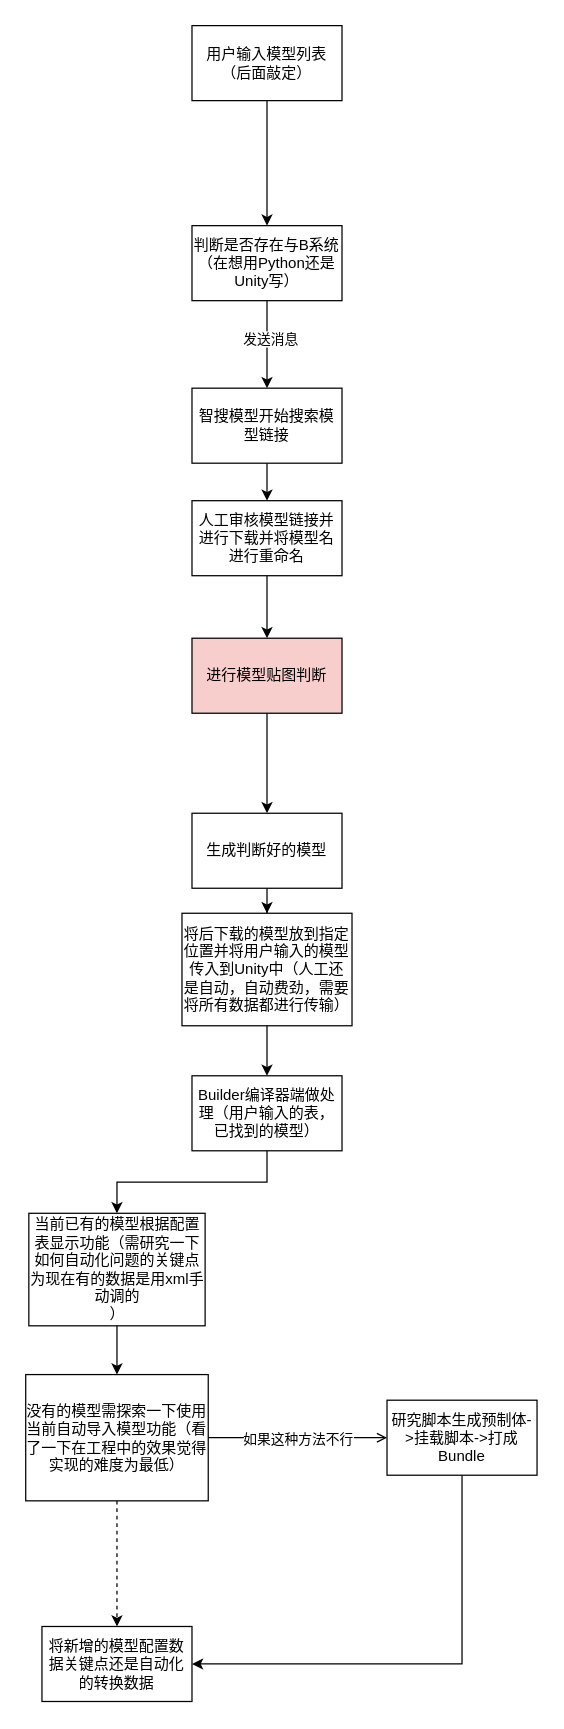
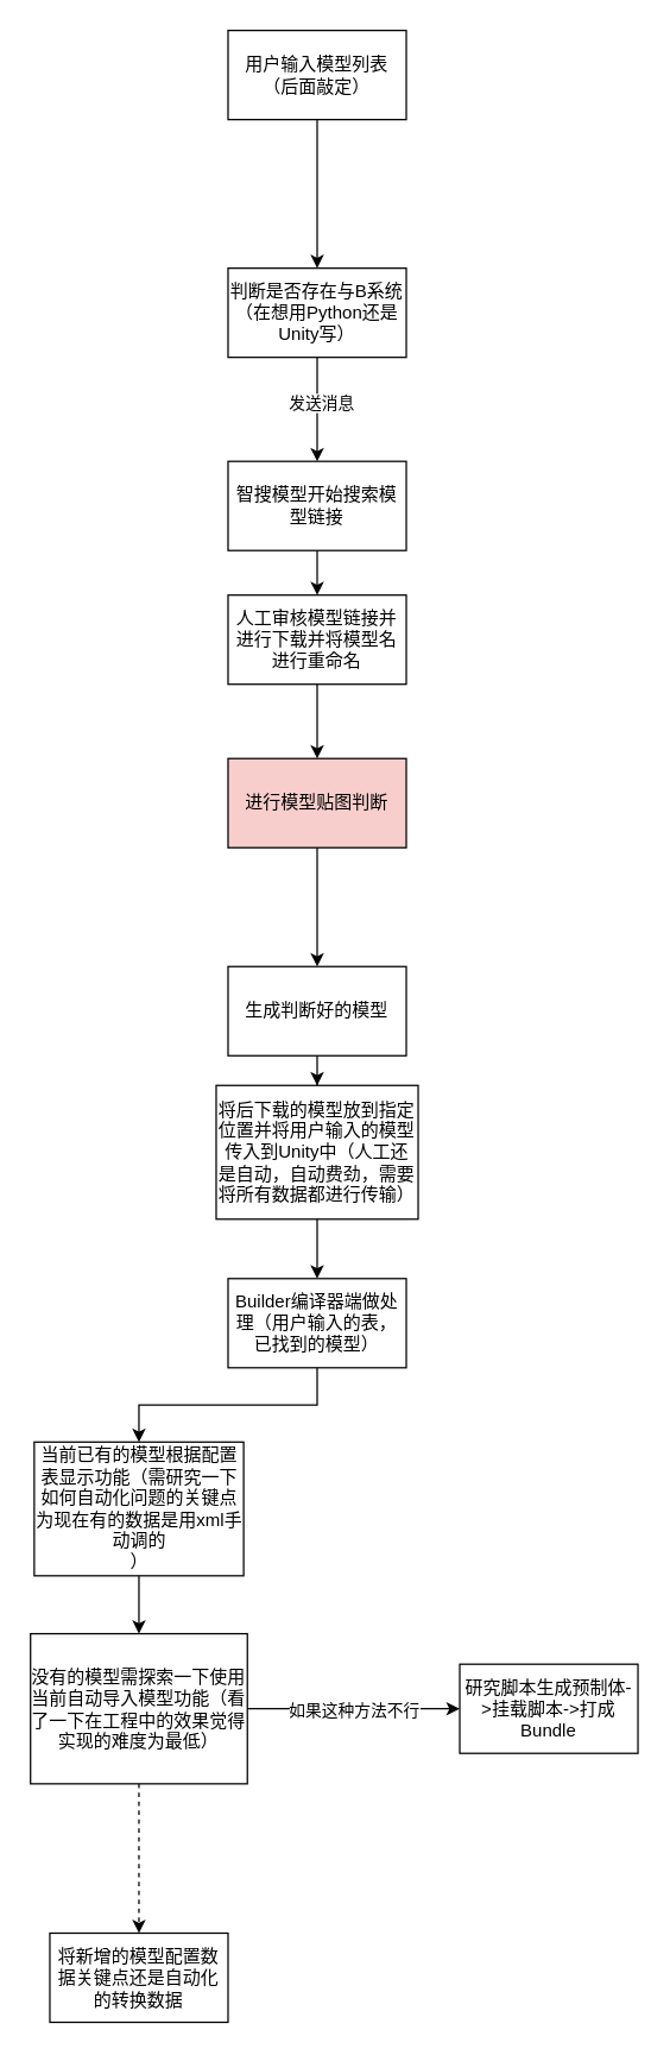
- <mxCell id="21" value="" style="edgeStyle=orthogonalEdgeStyle;rounded=0;orthogonalLoop=1;jettySize=auto;html=1;endArrow=open;" edge="1" parent="1" source="24" target="26"><mxGeometry relative="1" as="geometry" /></mxCell>
+ <mxCell id="21" value="" style="edgeStyle=orthogonalEdgeStyle;rounded=0;orthogonalLoop=1;jettySize=auto;html=1;" edge="1" parent="1" source="24" target="26"><mxGeometry relative="1" as="geometry" /></mxCell>
- <mxCell id="25" style="edgeStyle=orthogonalEdgeStyle;rounded=0;orthogonalLoop=1;jettySize=auto;html=1;exitX=0.5;exitY=1;exitDx=0;exitDy=0;entryX=1;entryY=0.5;entryDx=0;entryDy=0;" edge="1" parent="1" source="26" target="27"><mxGeometry relative="1" as="geometry" /></mxCell>
